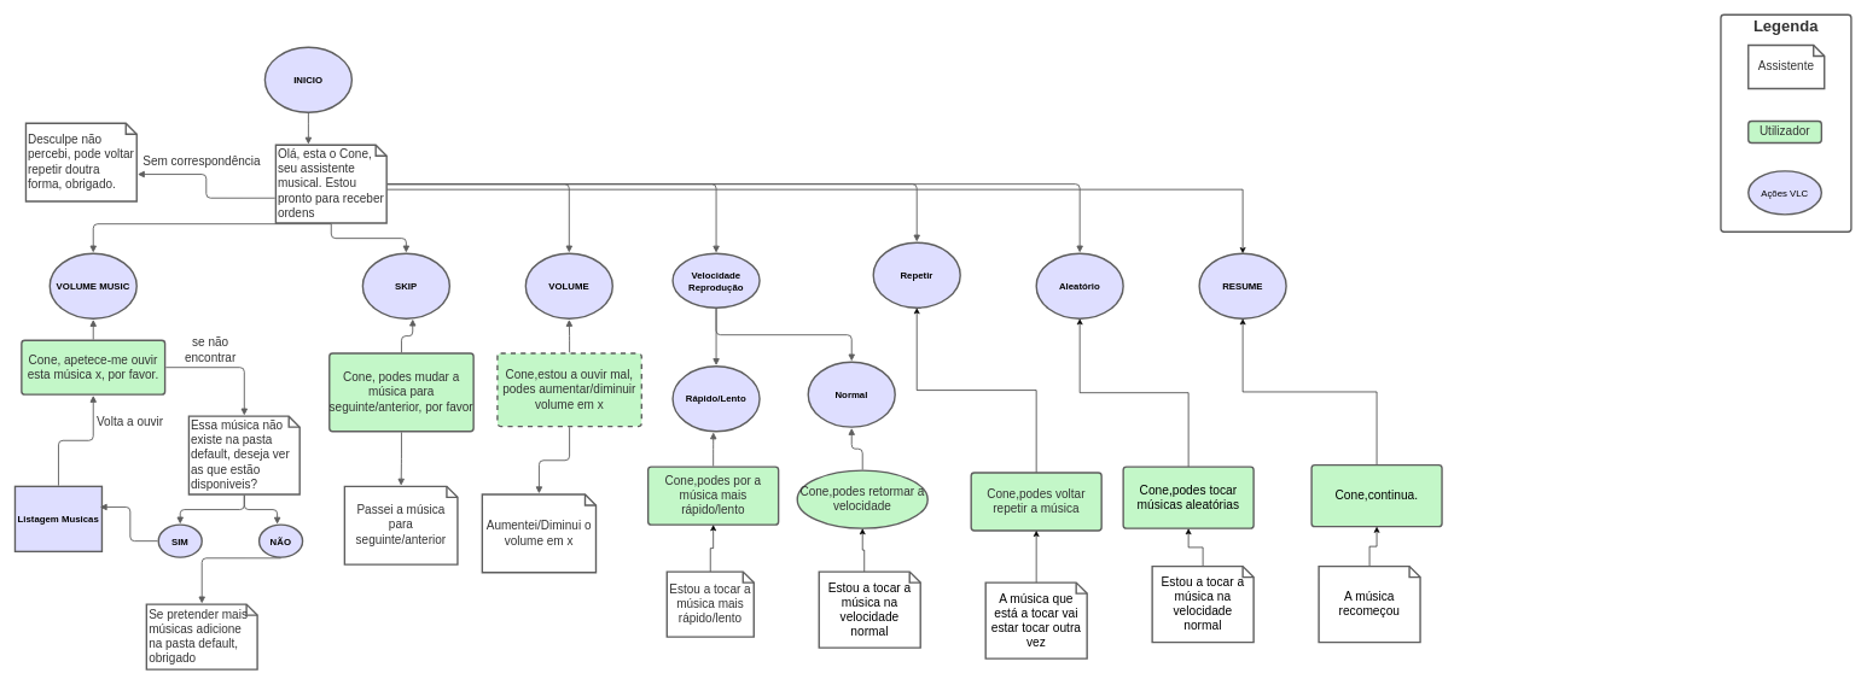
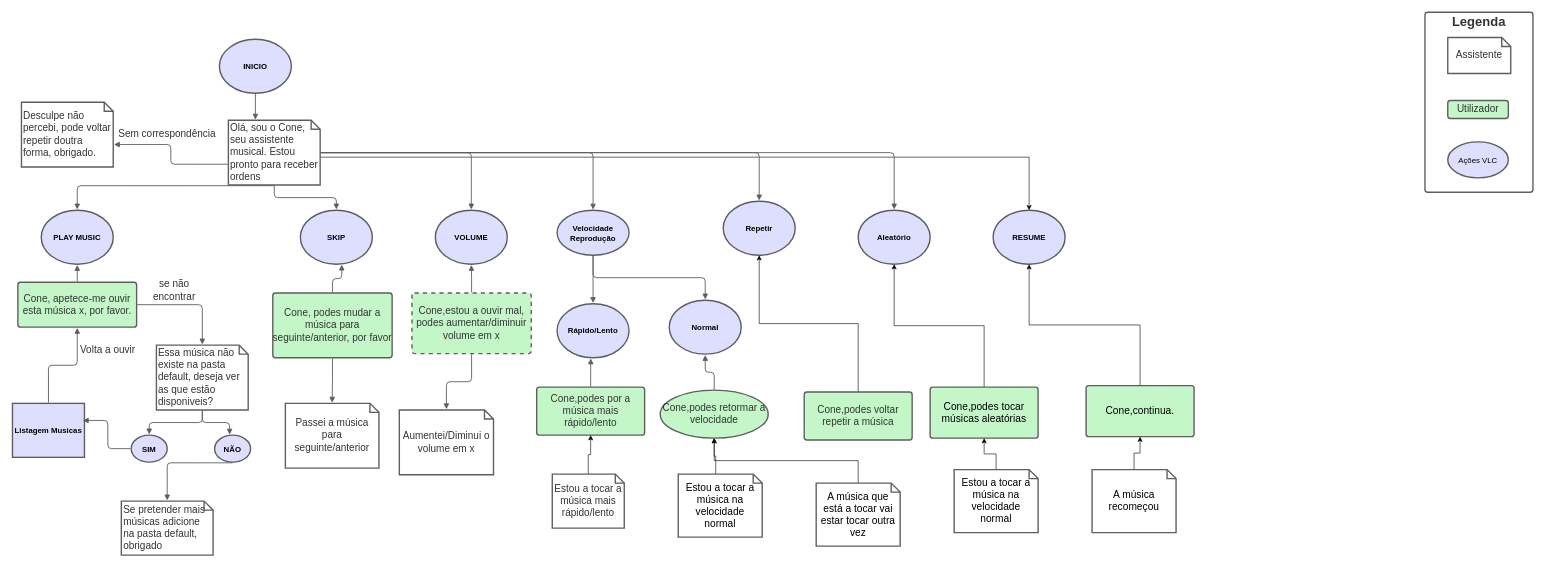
- <mxCell id="33" value="Olá, esta o Cone, seu assistente musical. Estou pronto para receber ordens" style="html=1;overflow=block;blockSpacing=1;whiteSpace=wrap;shape=note;size=15;fontSize=16.7;fontColor=#333333;align=left;spacing=3.8;strokeColor=#5e5e5e;strokeOpacity=100;rounded=1;absoluteArcSize=1;arcSize=9;strokeWidth=2.3;" vertex="1" parent="1"><mxGeometry x="380" y="200" width="153" height="108" as="geometry" /></mxCell>
+ <mxCell id="33" value="Olá, sou o Cone, seu assistente musical. Estou pronto para receber ordens" style="html=1;overflow=block;blockSpacing=1;whiteSpace=wrap;shape=note;size=15;fontSize=16.7;fontColor=#333333;align=left;spacing=3.8;strokeColor=#5e5e5e;strokeOpacity=100;rounded=1;absoluteArcSize=1;arcSize=9;strokeWidth=2.3;" vertex="1" parent="1"><mxGeometry x="380" y="200" width="153" height="108" as="geometry" /></mxCell>
- <mxCell id="17" value="VOLUME MUSIC" style="html=1;overflow=block;blockSpacing=1;whiteSpace=wrap;ellipse;fontSize=13;fontStyle=1;spacing=3.8;strokeColor=#5e5e5e;strokeOpacity=100;fillOpacity=100;rounded=1;absoluteArcSize=1;arcSize=9;fillColor=#dedeff;strokeWidth=2.3;" vertex="1" parent="1"><mxGeometry x="68" y="350" width="120" height="90" as="geometry" /></mxCell>
+ <mxCell id="17" value="PLAY MUSIC" style="html=1;overflow=block;blockSpacing=1;whiteSpace=wrap;ellipse;fontSize=13;fontStyle=1;spacing=3.8;strokeColor=#5e5e5e;strokeOpacity=100;fillOpacity=100;rounded=1;absoluteArcSize=1;arcSize=9;fillColor=#dedeff;strokeWidth=2.3;" vertex="1" parent="1"><mxGeometry x="68" y="350" width="120" height="90" as="geometry" /></mxCell>
- <mxCell id="65" style="edgeStyle=orthogonalEdgeStyle;rounded=0;orthogonalLoop=1;jettySize=auto;html=1;exitX=0.5;exitY=0;exitDx=0;exitDy=0;exitPerimeter=0;entryX=0.5;entryY=1;entryDx=0;entryDy=0;fontSize=17;" edge="1" parent="1" source="66" target="8"><mxGeometry relative="1" as="geometry" /></mxCell>
+ <mxCell id="65" style="edgeStyle=orthogonalEdgeStyle;rounded=0;orthogonalLoop=1;jettySize=auto;html=1;exitX=0.5;exitY=0;exitDx=0;exitDy=0;exitPerimeter=0;fontSize=17;" edge="1" parent="1" source="66" target="4"><mxGeometry relative="1" as="geometry" /></mxCell>
